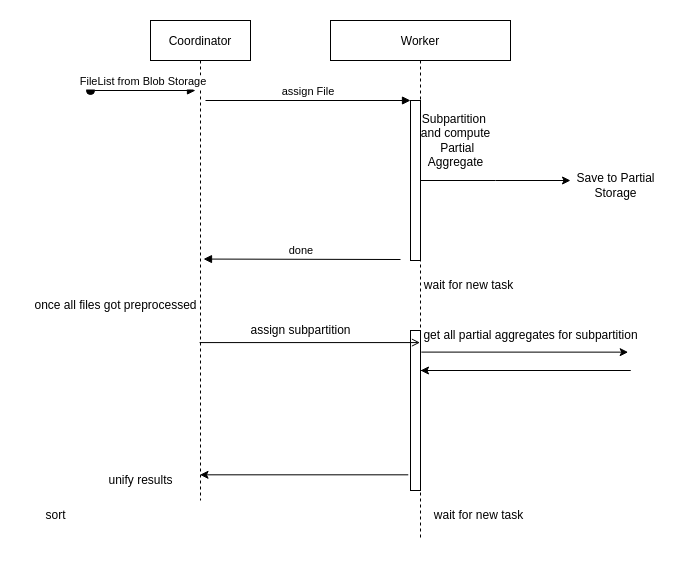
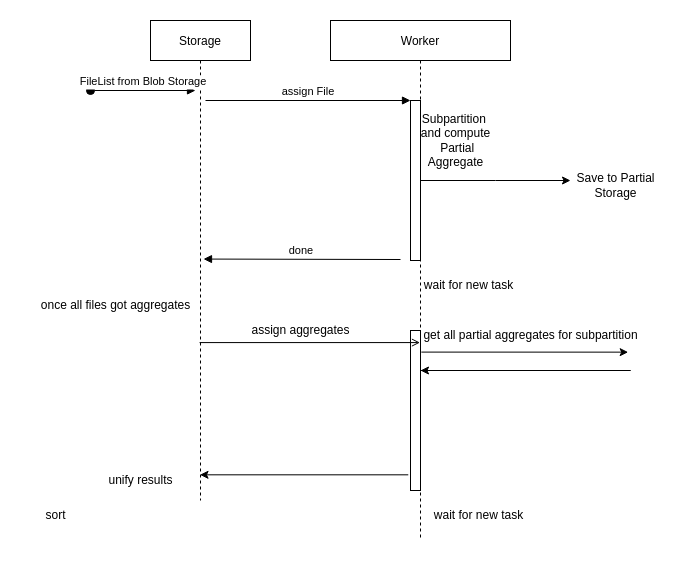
- <mxCell id="2" value="Coordinator" style="shape=umlLifeline;perimeter=lifelinePerimeter;container=1;collapsible=0;recursiveResize=0;rounded=0;shadow=0;strokeWidth=1;" parent="1" vertex="1"><mxGeometry x="150" y="20" width="100" height="480" as="geometry" /></mxCell>
+ <mxCell id="2" value="Storage" style="shape=umlLifeline;perimeter=lifelinePerimeter;container=1;collapsible=0;recursiveResize=0;rounded=0;shadow=0;strokeWidth=1;" parent="1" vertex="1"><mxGeometry x="150" y="20" width="100" height="480" as="geometry" /></mxCell>
- <mxCell id="14" value="once all files got preprocessed" style="text;html=1;align=center;verticalAlign=middle;resizable=0;points=[];autosize=1;strokeColor=none;fillColor=none;" vertex="1" parent="1"><mxGeometry x="20" y="290" width="190" height="30" as="geometry" /></mxCell>
+ <mxCell id="14" value="once all files got aggregates" style="text;html=1;align=center;verticalAlign=middle;resizable=0;points=[];autosize=1;strokeColor=none;fillColor=none;" vertex="1" parent="1"><mxGeometry x="20" y="290" width="190" height="30" as="geometry" /></mxCell>
- <mxCell id="16" value="assign subpartition" style="text;html=1;align=center;verticalAlign=middle;resizable=0;points=[];autosize=1;strokeColor=none;fillColor=none;" vertex="1" parent="1"><mxGeometry x="240" y="315" width="120" height="30" as="geometry" /></mxCell>
+ <mxCell id="16" value="assign aggregates" style="text;html=1;align=center;verticalAlign=middle;resizable=0;points=[];autosize=1;strokeColor=none;fillColor=none;" vertex="1" parent="1"><mxGeometry x="240" y="315" width="120" height="30" as="geometry" /></mxCell>
